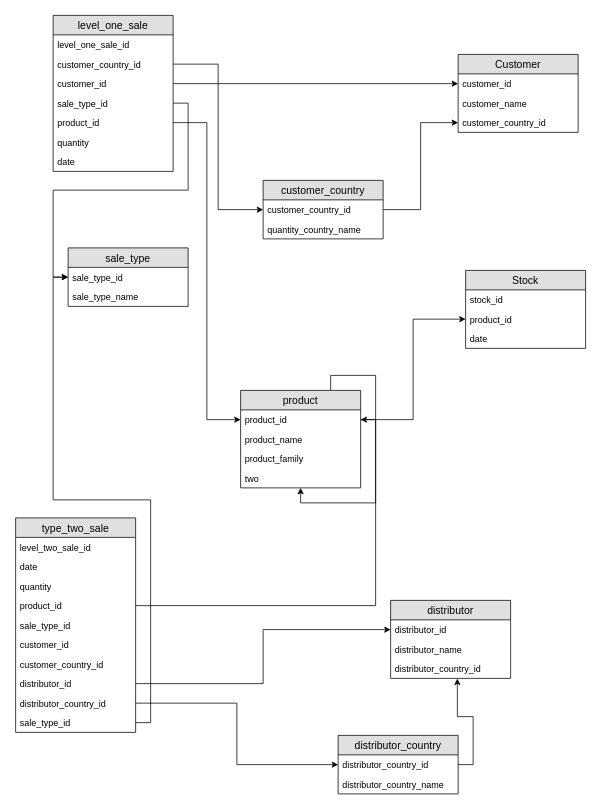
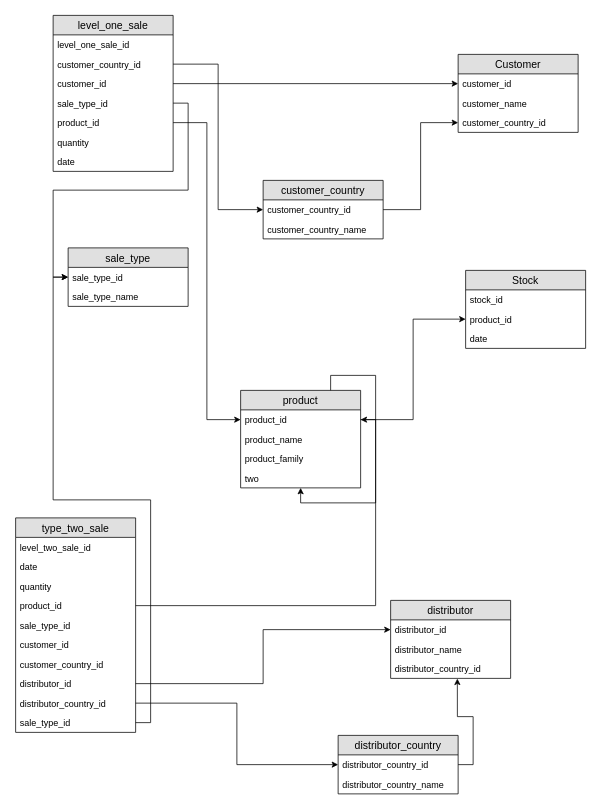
- <mxCell id="21" value="quantity_country_name" style="text;strokeColor=none;fillColor=none;spacingLeft=4;spacingRight=4;overflow=hidden;rotatable=0;points=[[0,0.5],[1,0.5]];portConstraint=eastwest;fontSize=12;" parent="19" vertex="1"><mxGeometry y="52" width="160" height="26" as="geometry" /></mxCell>
+ <mxCell id="21" value="customer_country_name" style="text;strokeColor=none;fillColor=none;spacingLeft=4;spacingRight=4;overflow=hidden;rotatable=0;points=[[0,0.5],[1,0.5]];portConstraint=eastwest;fontSize=12;" parent="19" vertex="1"><mxGeometry y="52" width="160" height="26" as="geometry" /></mxCell>
